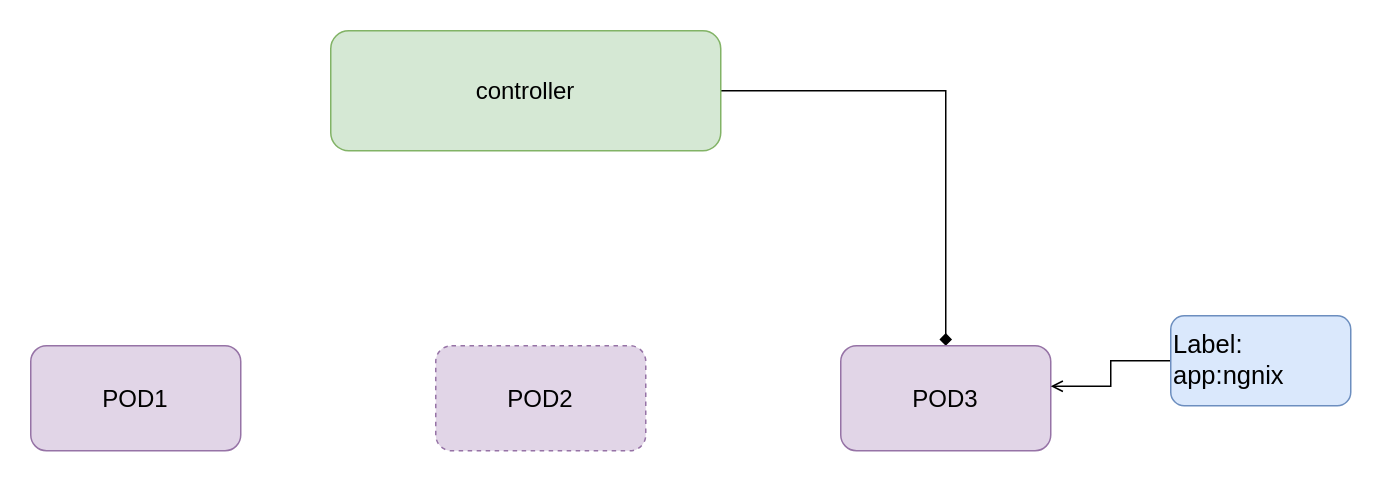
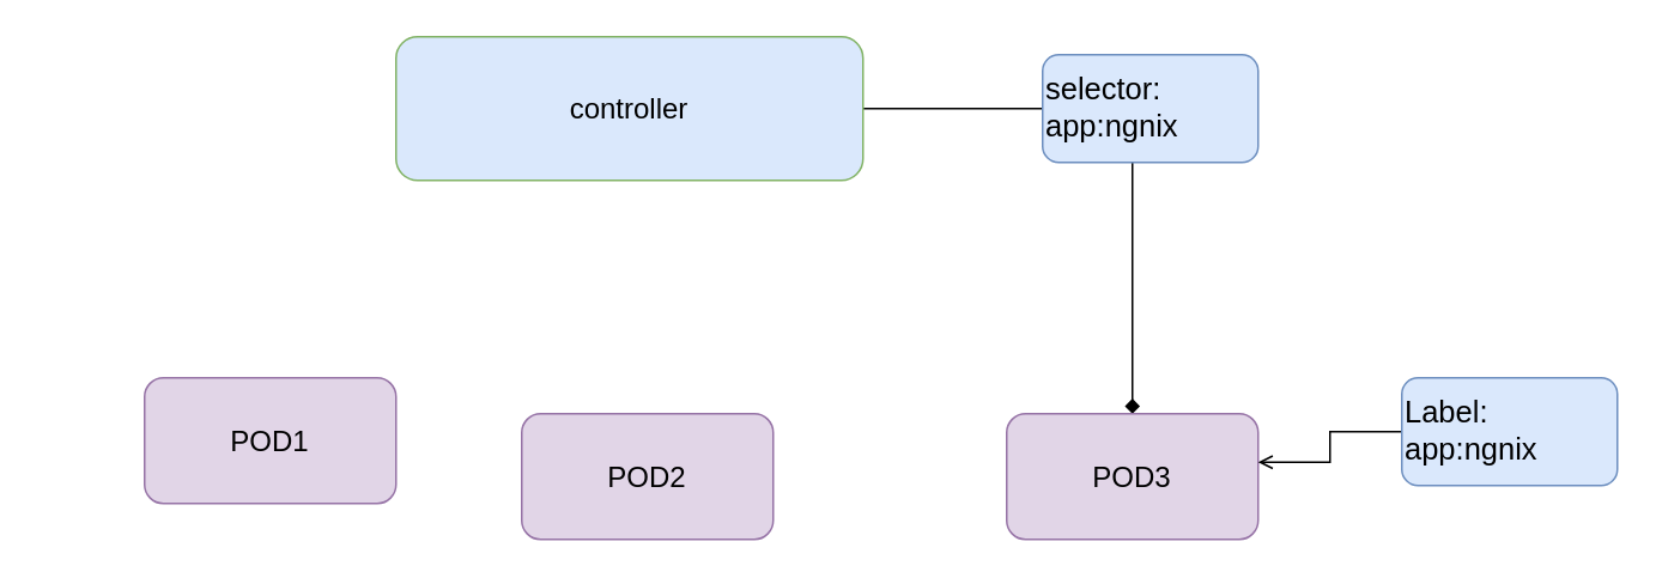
- <mxCell id="3" value="controller" style="rounded=1;whiteSpace=wrap;html=1;fontSize=16;fillColor=#d5e8d4;strokeColor=#82b366;" vertex="1" parent="1"><mxGeometry x="220" y="20" width="260" height="80" as="geometry" /></mxCell>
+ <mxCell id="3" value="controller" style="rounded=1;whiteSpace=wrap;html=1;fontSize=16;fillColor=#dae8fc;strokeColor=#82b366;" vertex="1" parent="1"><mxGeometry x="220" y="20" width="260" height="80" as="geometry" /></mxCell>
+ <mxCell id="9" value="selector:&lt;br style=&quot;font-size: 17px;&quot;&gt;app:ngnix" style="rounded=1;whiteSpace=wrap;html=1;fillColor=#dae8fc;strokeColor=#6c8ebf;fontSize=17;align=left;" vertex="1" parent="1"><mxGeometry x="580" y="30" width="120" height="60" as="geometry" /></mxCell>
- <mxCell id="4" value="POD1" style="rounded=1;whiteSpace=wrap;html=1;fontSize=16;fillColor=#e1d5e7;strokeColor=#9673a6;" vertex="1" parent="1"><mxGeometry x="20" y="230" width="140" height="70" as="geometry" /></mxCell>
+ <mxCell id="4" value="POD1" style="rounded=1;whiteSpace=wrap;html=1;fontSize=16;fillColor=#e1d5e7;strokeColor=#9673a6;" vertex="1" parent="1"><mxGeometry x="80" y="210" width="140" height="70" as="geometry" /></mxCell>
- <mxCell id="5" value="POD2" style="rounded=1;whiteSpace=wrap;html=1;fontSize=16;fillColor=#e1d5e7;strokeColor=#9673a6;dashed=1;" vertex="1" parent="1"><mxGeometry x="290" y="230" width="140" height="70" as="geometry" /></mxCell>
+ <mxCell id="5" value="POD2" style="rounded=1;whiteSpace=wrap;html=1;fontSize=16;fillColor=#e1d5e7;strokeColor=#9673a6;" vertex="1" parent="1"><mxGeometry x="290" y="230" width="140" height="70" as="geometry" /></mxCell>
